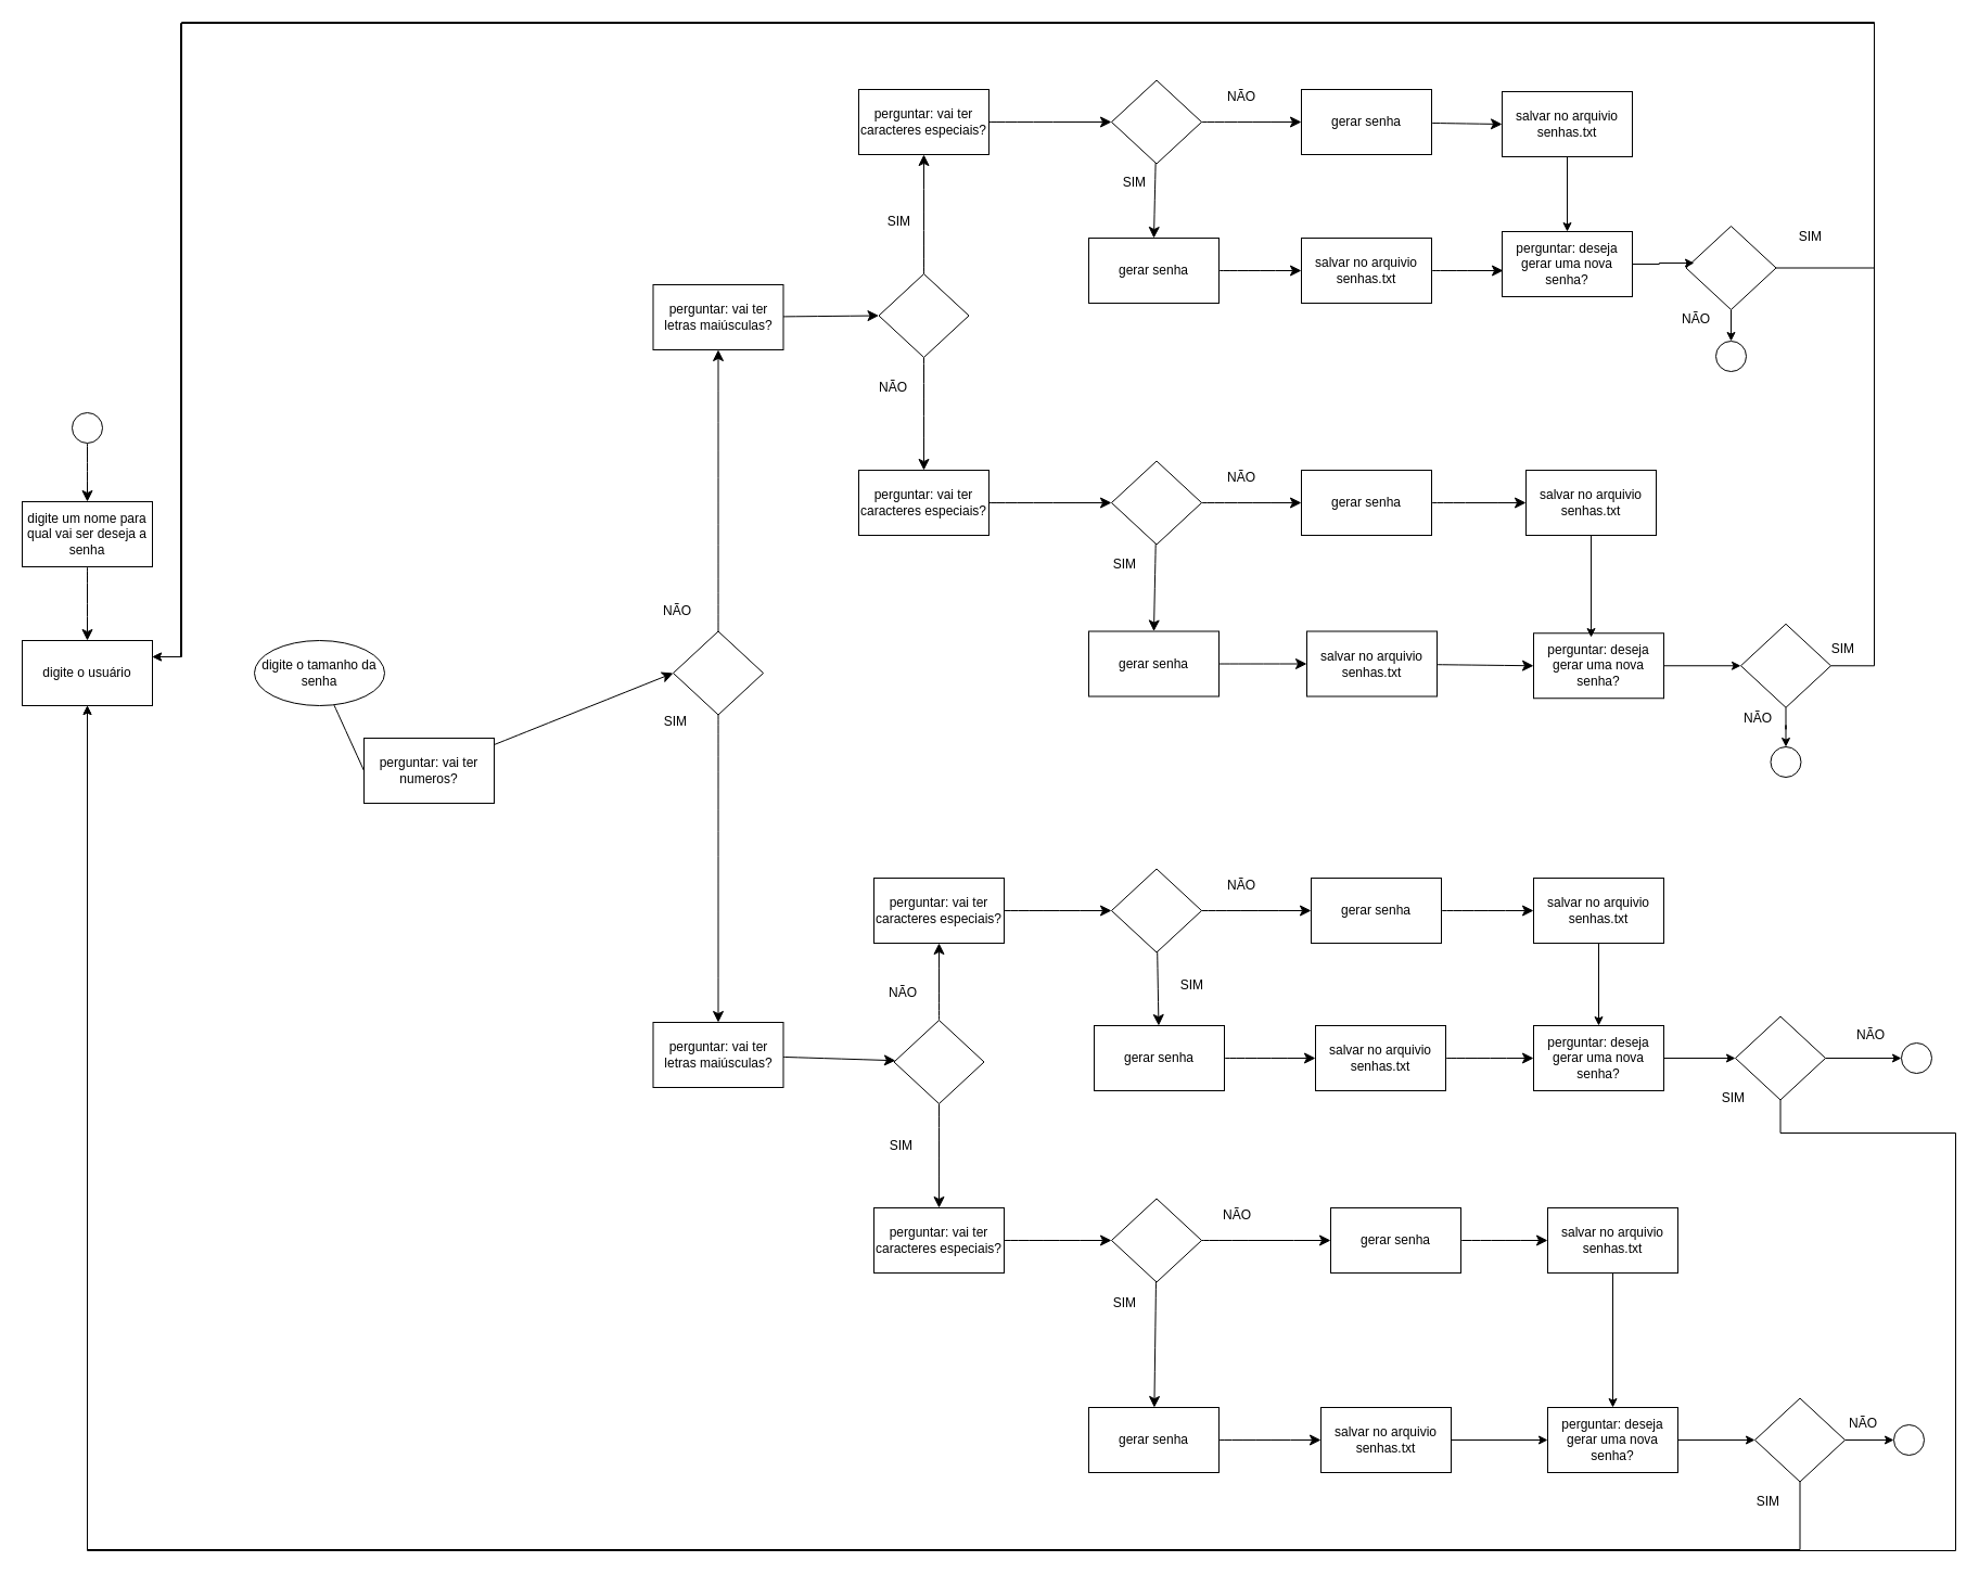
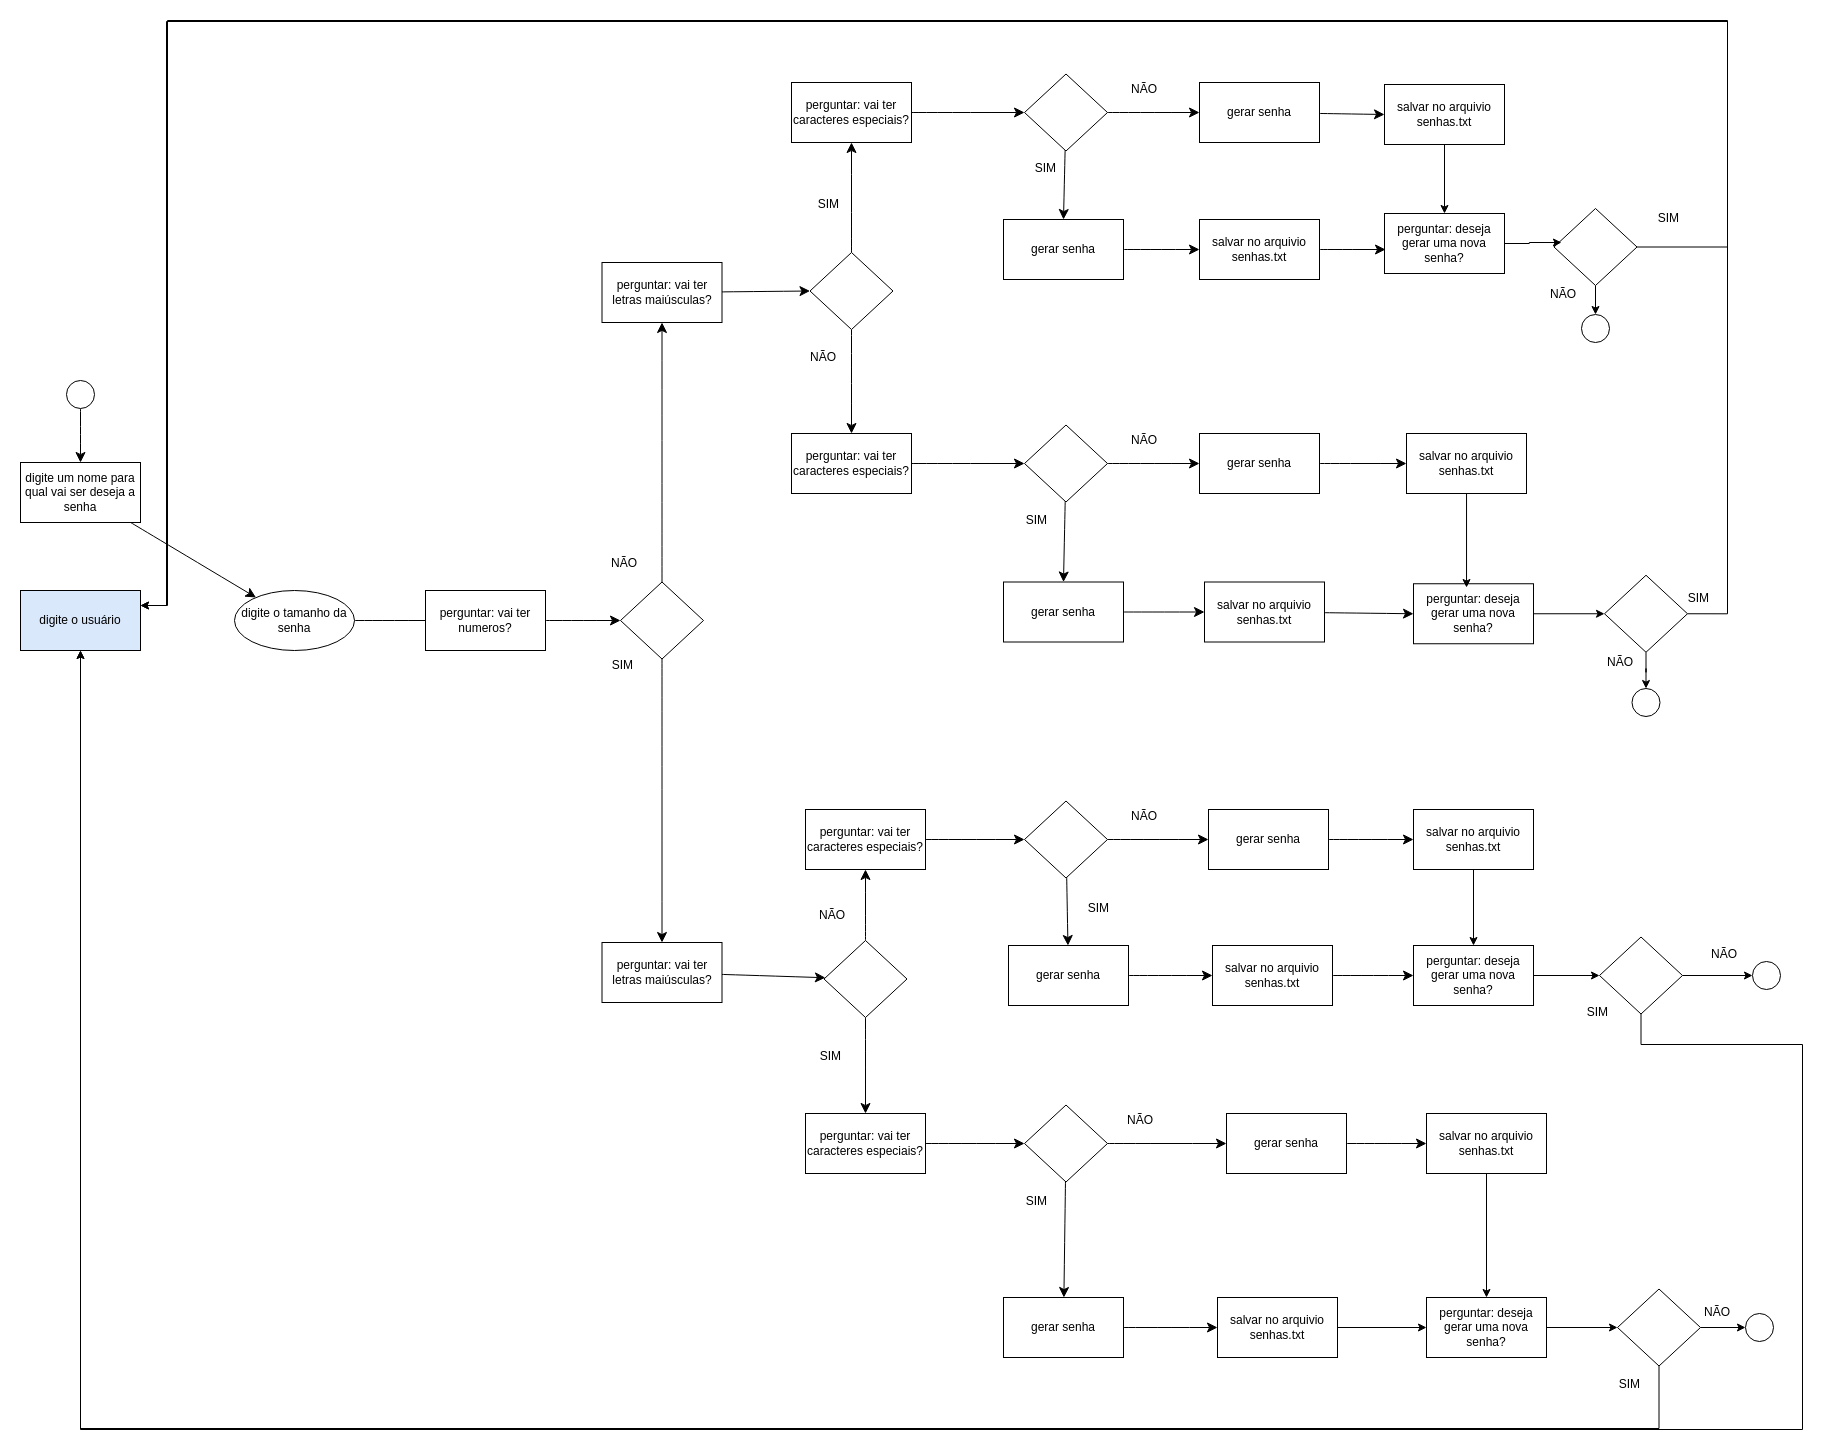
- <mxCell id="13" style="edgeStyle=none;curved=1;rounded=0;orthogonalLoop=1;jettySize=auto;html=1;entryX=0.5;entryY=0;entryDx=0;entryDy=0;fontSize=12;startSize=8;endSize=8;" parent="1" source="14" target="15" edge="1"><mxGeometry relative="1" as="geometry" /></mxCell>
+ <mxCell id="13" style="edgeStyle=none;curved=1;rounded=0;orthogonalLoop=1;jettySize=auto;html=1;fontSize=12;startSize=8;endSize=8;" parent="1" source="14" target="3" edge="1"><mxGeometry relative="1" as="geometry" /></mxCell>
- <mxCell id="15" value="digite o usuário" style="rounded=0;whiteSpace=wrap;html=1;" parent="1" vertex="1"><mxGeometry x="20" y="590" width="120" height="60" as="geometry" /></mxCell>
+ <mxCell id="15" value="digite o usuário" style="rounded=0;whiteSpace=wrap;html=1;fillColor=#dae8fc;" parent="1" vertex="1"><mxGeometry x="20" y="590" width="120" height="60" as="geometry" /></mxCell>
- <mxCell id="17" value="perguntar: vai ter numeros?" style="rounded=0;whiteSpace=wrap;html=1;" parent="1" vertex="1"><mxGeometry x="335" y="680" width="120" height="60" as="geometry" /></mxCell>
+ <mxCell id="17" value="perguntar: vai ter numeros?" style="rounded=0;whiteSpace=wrap;html=1;" parent="1" vertex="1"><mxGeometry x="425" y="590" width="120" height="60" as="geometry" /></mxCell>
